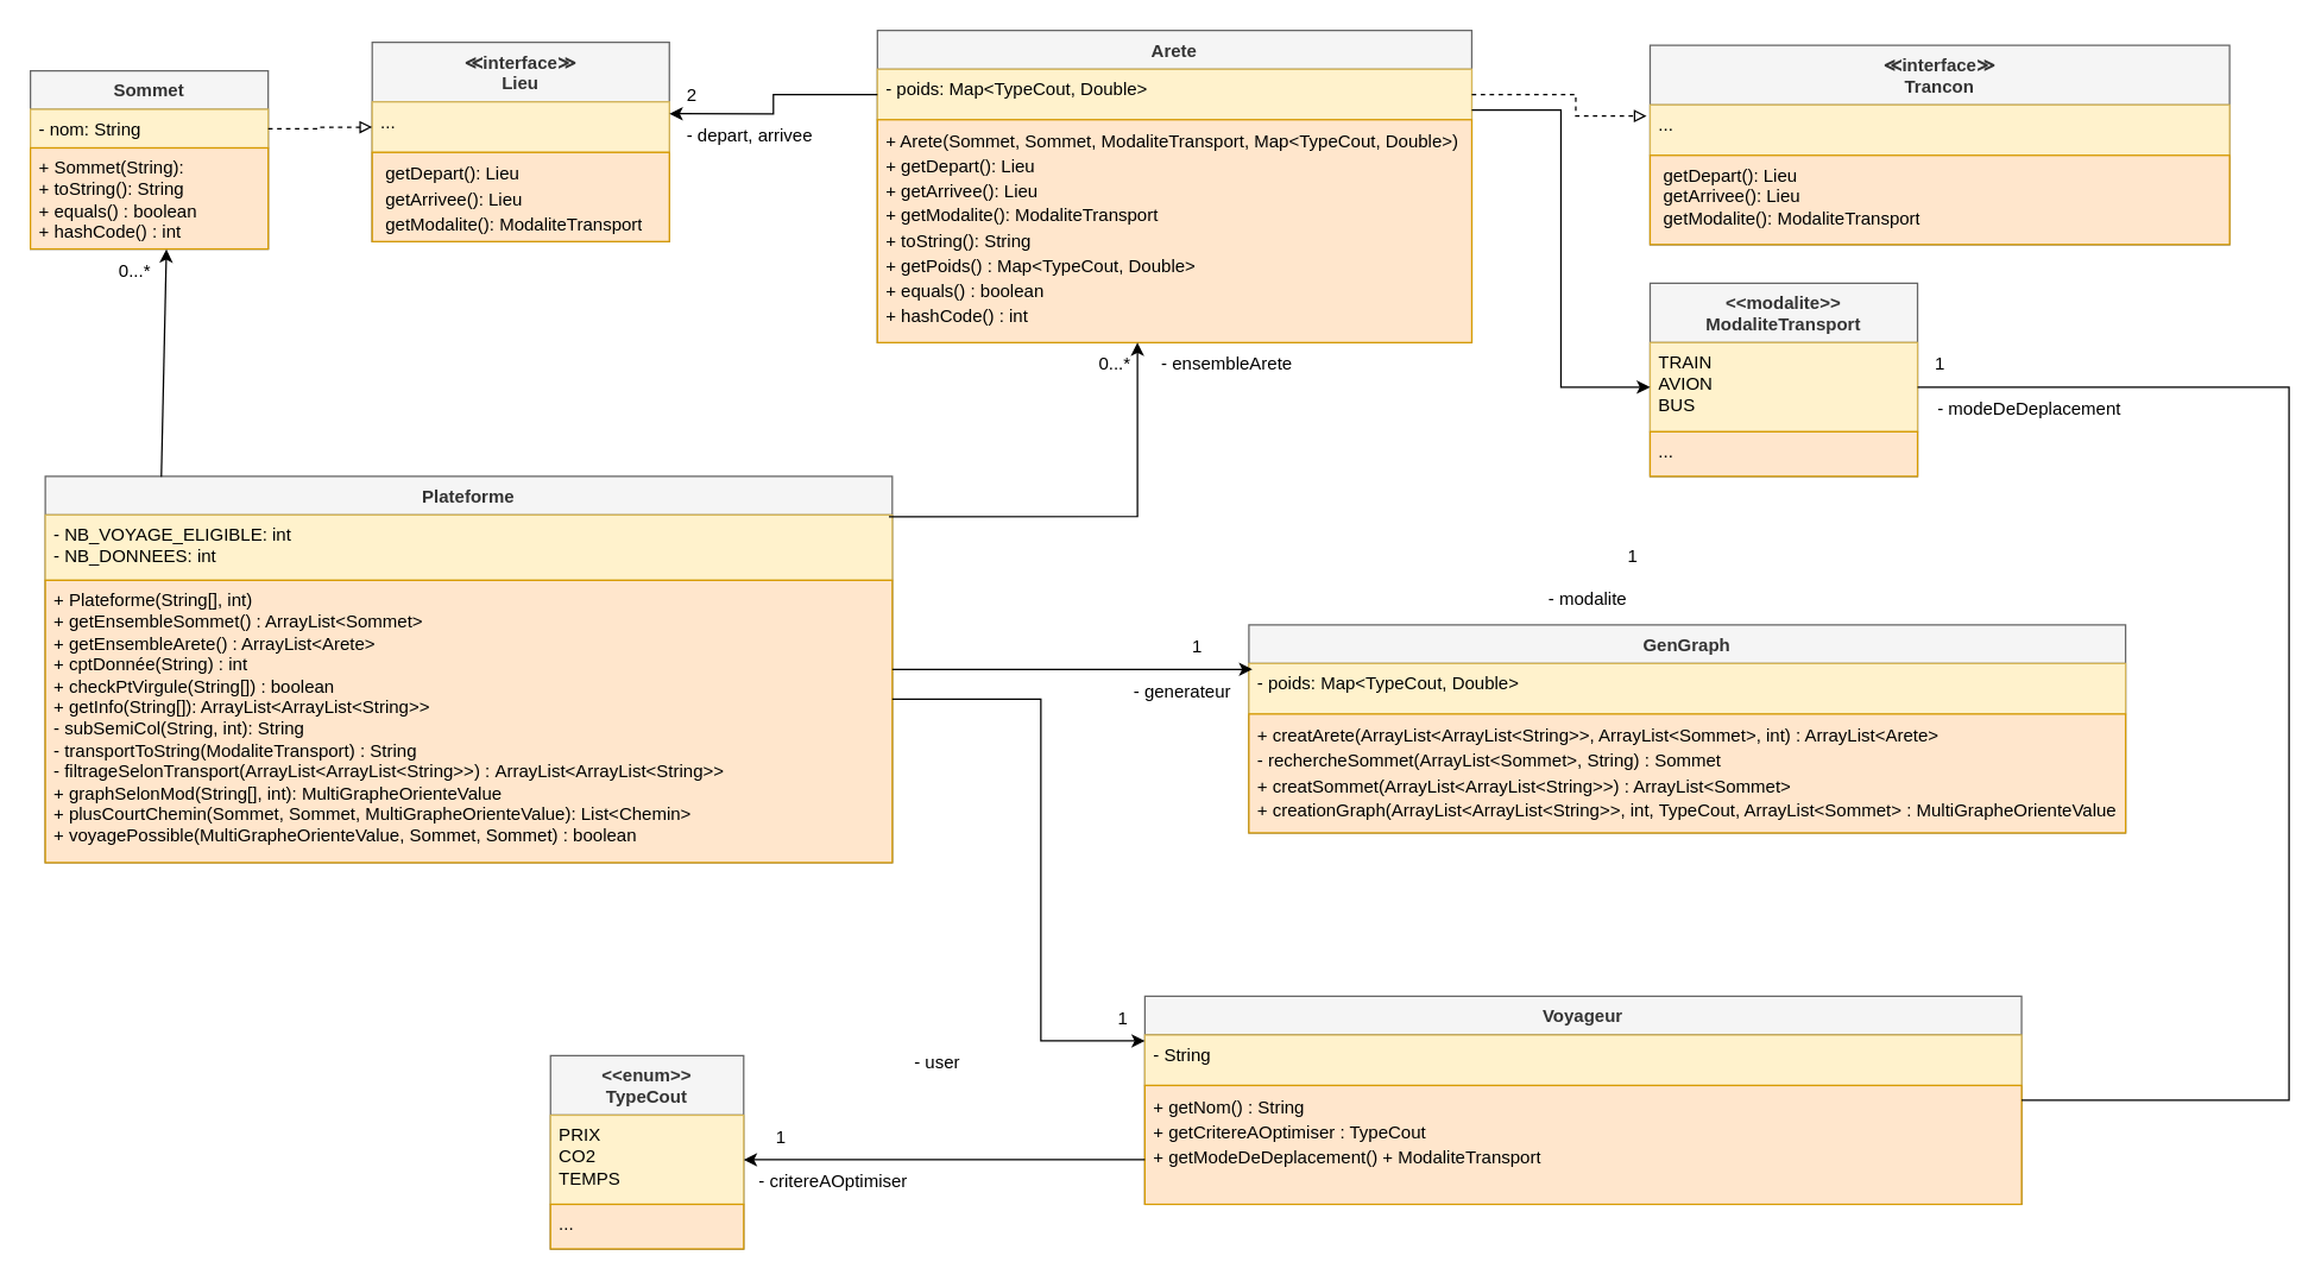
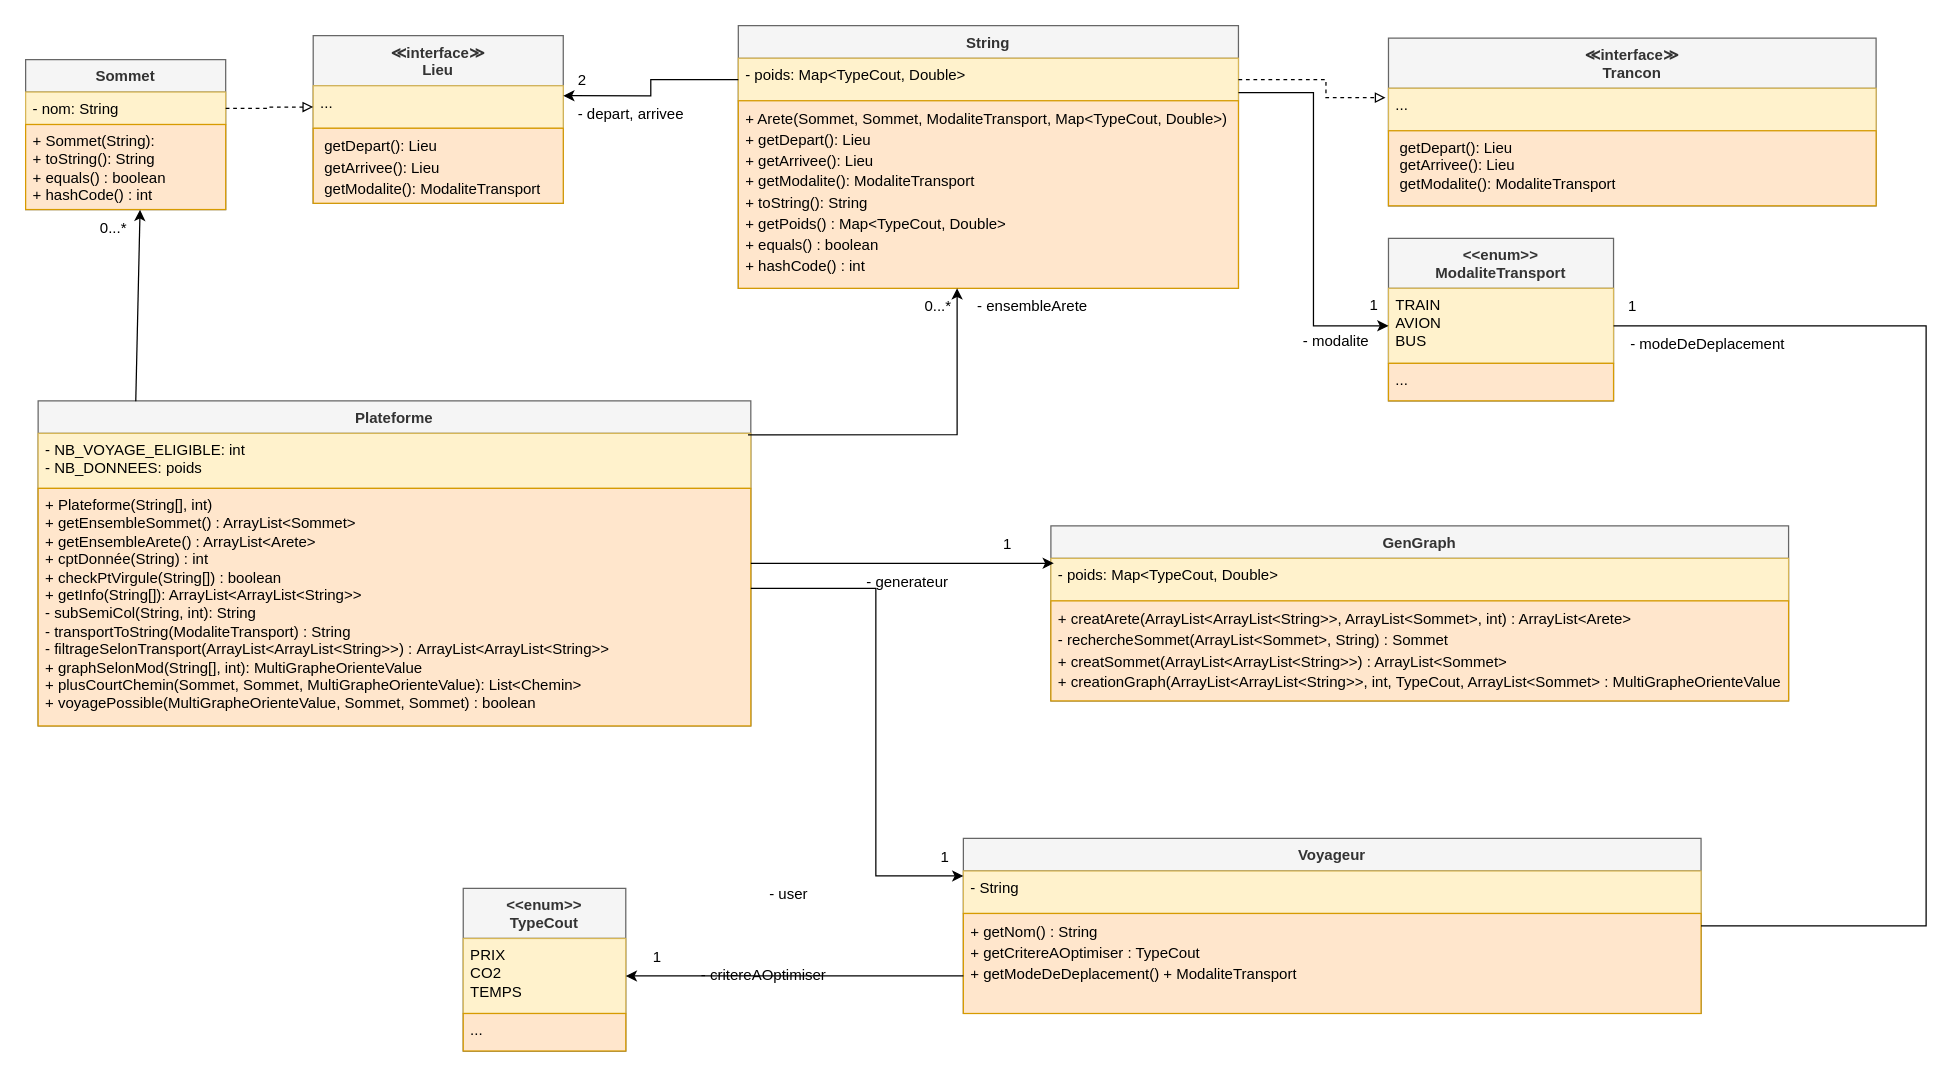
- <mxCell id="2" value="Arete" style="swimlane;fontStyle=1;align=center;verticalAlign=top;childLayout=stackLayout;horizontal=1;startSize=26;horizontalStack=0;resizeParent=1;resizeParentMax=0;resizeLast=0;collapsible=1;marginBottom=0;whiteSpace=wrap;html=1;fillColor=#f5f5f5;strokeColor=#666666;fontColor=#333333;" parent="1" vertex="1"><mxGeometry x="590" y="20" width="400" height="210" as="geometry" /></mxCell>
+ <mxCell id="2" value="String" style="swimlane;fontStyle=1;align=center;verticalAlign=top;childLayout=stackLayout;horizontal=1;startSize=26;horizontalStack=0;resizeParent=1;resizeParentMax=0;resizeLast=0;collapsible=1;marginBottom=0;whiteSpace=wrap;html=1;fillColor=#f5f5f5;strokeColor=#666666;fontColor=#333333;" parent="1" vertex="1"><mxGeometry x="590" y="20" width="400" height="210" as="geometry" /></mxCell>
- <mxCell id="19" value="&lt;div&gt;&amp;lt;&amp;lt;modalite&amp;gt;&amp;gt;&lt;/div&gt;ModaliteTransport" style="swimlane;fontStyle=1;align=center;verticalAlign=top;childLayout=stackLayout;horizontal=1;startSize=40;horizontalStack=0;resizeParent=1;resizeParentMax=0;resizeLast=0;collapsible=1;marginBottom=0;whiteSpace=wrap;html=1;fillColor=#f5f5f5;strokeColor=#666666;fontColor=#333333;" parent="1" vertex="1"><mxGeometry x="1110" y="190" width="180" height="130" as="geometry" /></mxCell>
+ <mxCell id="19" value="&lt;div&gt;&amp;lt;&amp;lt;enum&amp;gt;&amp;gt;&lt;/div&gt;ModaliteTransport" style="swimlane;fontStyle=1;align=center;verticalAlign=top;childLayout=stackLayout;horizontal=1;startSize=40;horizontalStack=0;resizeParent=1;resizeParentMax=0;resizeLast=0;collapsible=1;marginBottom=0;whiteSpace=wrap;html=1;fillColor=#f5f5f5;strokeColor=#666666;fontColor=#333333;" parent="1" vertex="1"><mxGeometry x="1110" y="190" width="180" height="130" as="geometry" /></mxCell>
- <mxCell id="25" value="&lt;div&gt;- NB_VOYAGE_ELIGIBLE: int&lt;/div&gt;&lt;div&gt;- NB_DONNEES: int&lt;/div&gt;&lt;div&gt;&lt;br&gt;&lt;/div&gt;" style="text;strokeColor=#d6b656;fillColor=#fff2cc;align=left;verticalAlign=top;spacingLeft=4;spacingRight=4;overflow=hidden;rotatable=0;points=[[0,0.5],[1,0.5]];portConstraint=eastwest;whiteSpace=wrap;html=1;" parent="24" vertex="1"><mxGeometry y="26" width="570" height="44" as="geometry" /></mxCell>
+ <mxCell id="25" value="&lt;div&gt;- NB_VOYAGE_ELIGIBLE: int&lt;/div&gt;&lt;div&gt;- NB_DONNEES: poids&lt;/div&gt;&lt;div&gt;&lt;br&gt;&lt;/div&gt;" style="text;strokeColor=#d6b656;fillColor=#fff2cc;align=left;verticalAlign=top;spacingLeft=4;spacingRight=4;overflow=hidden;rotatable=0;points=[[0,0.5],[1,0.5]];portConstraint=eastwest;whiteSpace=wrap;html=1;" parent="24" vertex="1"><mxGeometry y="26" width="570" height="44" as="geometry" /></mxCell>
- <mxCell id="23" value="&lt;span style=&quot;white-space: pre;&quot;&gt;&#09;&lt;/span&gt;&lt;span style=&quot;white-space: pre;&quot;&gt;&#09;&lt;/span&gt;1&lt;br&gt;&lt;div&gt;&lt;br&gt;&lt;/div&gt;&lt;div&gt;- modalite&lt;/div&gt;" style="text;whiteSpace=wrap;html=1;" parent="1" vertex="1"><mxGeometry x="1040" y="360" width="70" height="50" as="geometry" /></mxCell>
+ <mxCell id="23" value="&lt;span style=&quot;white-space: pre;&quot;&gt;&#09;&lt;/span&gt;&lt;span style=&quot;white-space: pre;&quot;&gt;&#09;&lt;/span&gt;1&lt;br&gt;&lt;div&gt;&lt;br&gt;&lt;/div&gt;&lt;div&gt;- modalite&lt;/div&gt;" style="text;whiteSpace=wrap;html=1;" parent="1" vertex="1"><mxGeometry x="1040" y="230" width="70" height="50" as="geometry" /></mxCell>
- <mxCell id="36" value="- generateur" style="text;html=1;align=center;verticalAlign=middle;resizable=0;points=[];autosize=1;strokeColor=none;fillColor=none;" parent="1" vertex="1"><mxGeometry x="750" y="450" width="90" height="30" as="geometry" /></mxCell>
+ <mxCell id="36" value="- generateur" style="text;html=1;align=center;verticalAlign=middle;resizable=0;points=[];autosize=1;strokeColor=none;fillColor=none;" parent="1" vertex="1"><mxGeometry x="680" y="450" width="90" height="30" as="geometry" /></mxCell>
- <mxCell id="49" value="- critereAOptimiser" style="text;html=1;align=center;verticalAlign=middle;resizable=0;points=[];autosize=1;strokeColor=none;fillColor=none;" vertex="1" parent="1"><mxGeometry x="500" y="780" width="120" height="30" as="geometry" /></mxCell>
+ <mxCell id="49" value="- critereAOptimiser" style="text;html=1;align=center;verticalAlign=middle;resizable=0;points=[];autosize=1;strokeColor=none;fillColor=none;" vertex="1" parent="1"><mxGeometry x="550" y="765" width="120" height="30" as="geometry" /></mxCell>
